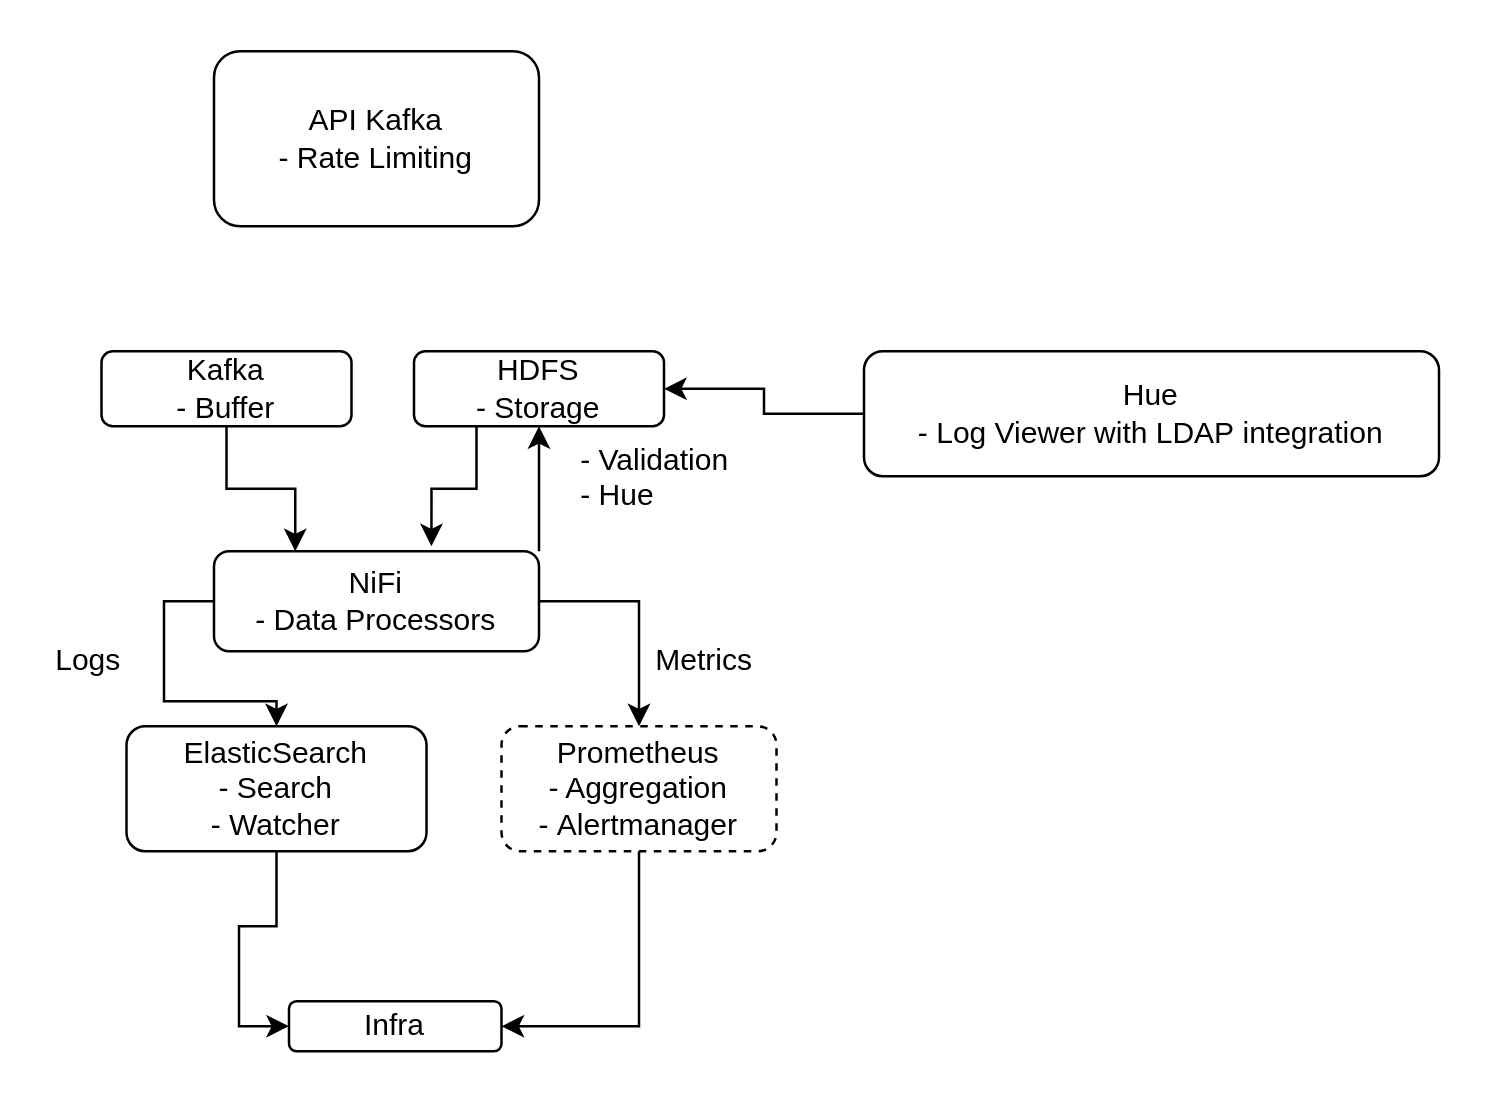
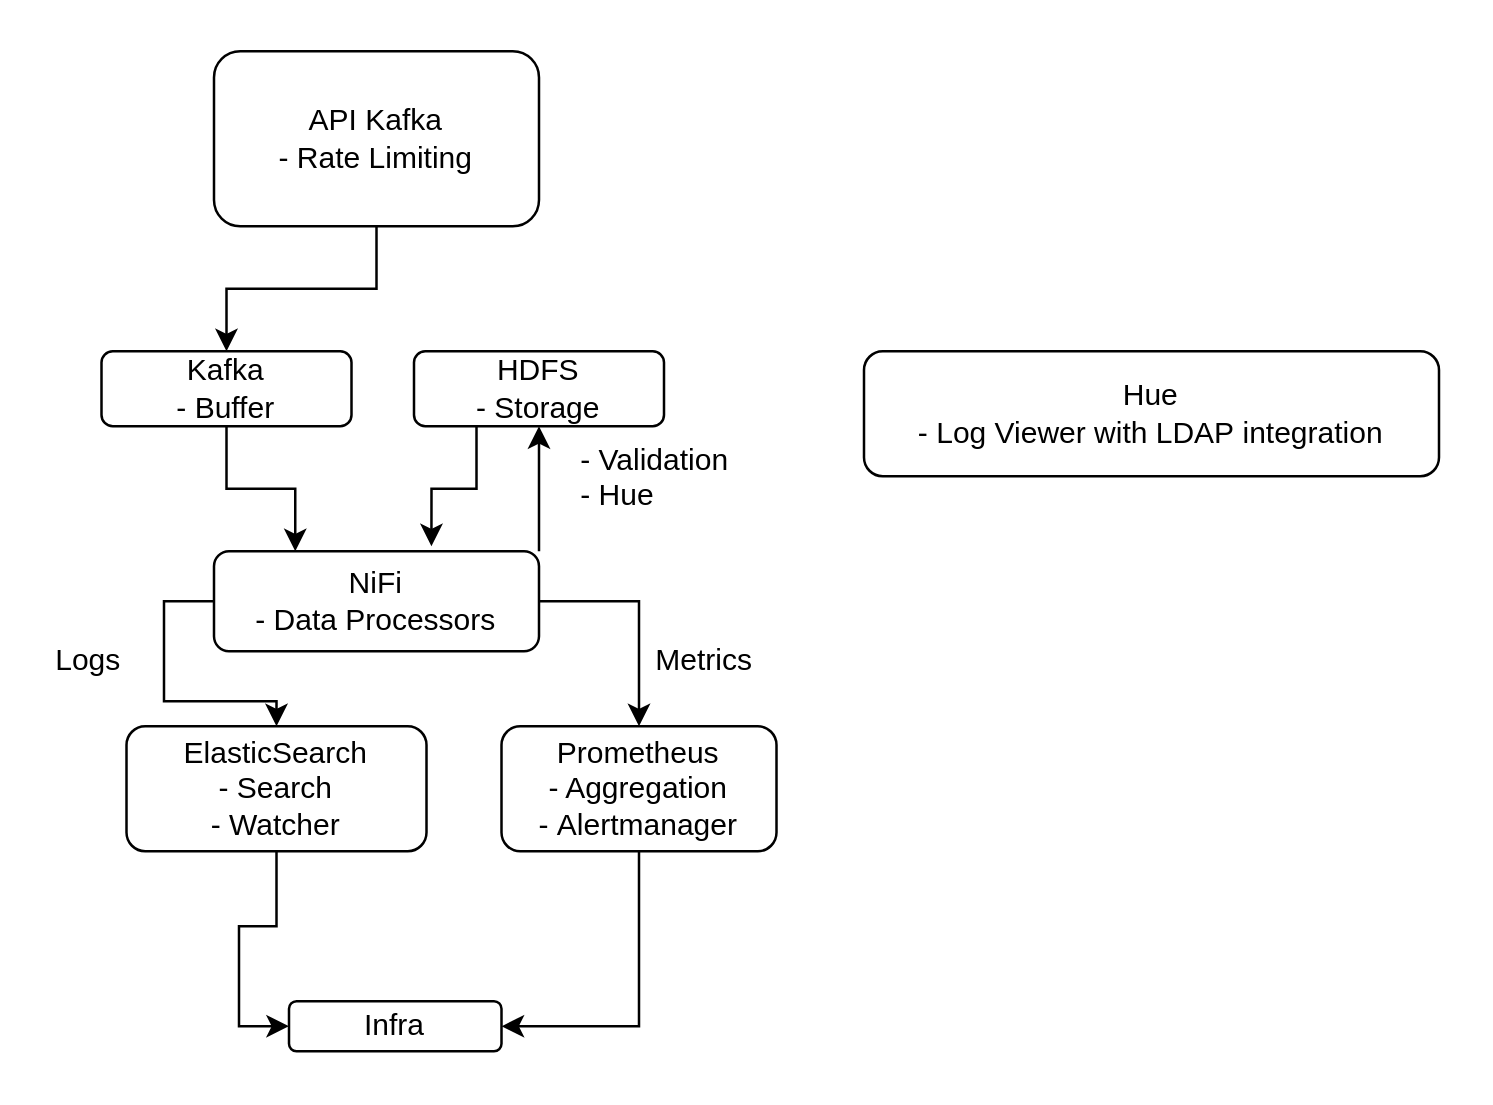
+ <mxCell id="2" style="edgeStyle=orthogonalEdgeStyle;rounded=0;orthogonalLoop=1;jettySize=auto;html=1;exitX=0.5;exitY=1;exitDx=0;exitDy=0;entryX=0.5;entryY=0;entryDx=0;entryDy=0;" edge="1" parent="1" source="3" target="5"><mxGeometry relative="1" as="geometry" /></mxCell>
- <mxCell id="20" style="edgeStyle=orthogonalEdgeStyle;rounded=0;orthogonalLoop=1;jettySize=auto;html=1;" edge="1" parent="1" source="21" target="19"><mxGeometry relative="1" as="geometry" /></mxCell>
- <mxCell id="13" value="Prometheus&lt;br&gt;- Aggregation&lt;br&gt;-&amp;nbsp;Alertmanager" style="rounded=1;whiteSpace=wrap;html=1;dashed=1;" vertex="1" parent="1"><mxGeometry x="200" y="290" width="110" height="50" as="geometry" /></mxCell>
+ <mxCell id="13" value="Prometheus&lt;br&gt;- Aggregation&lt;br&gt;-&amp;nbsp;Alertmanager" style="rounded=1;whiteSpace=wrap;html=1;" vertex="1" parent="1"><mxGeometry x="200" y="290" width="110" height="50" as="geometry" /></mxCell>
